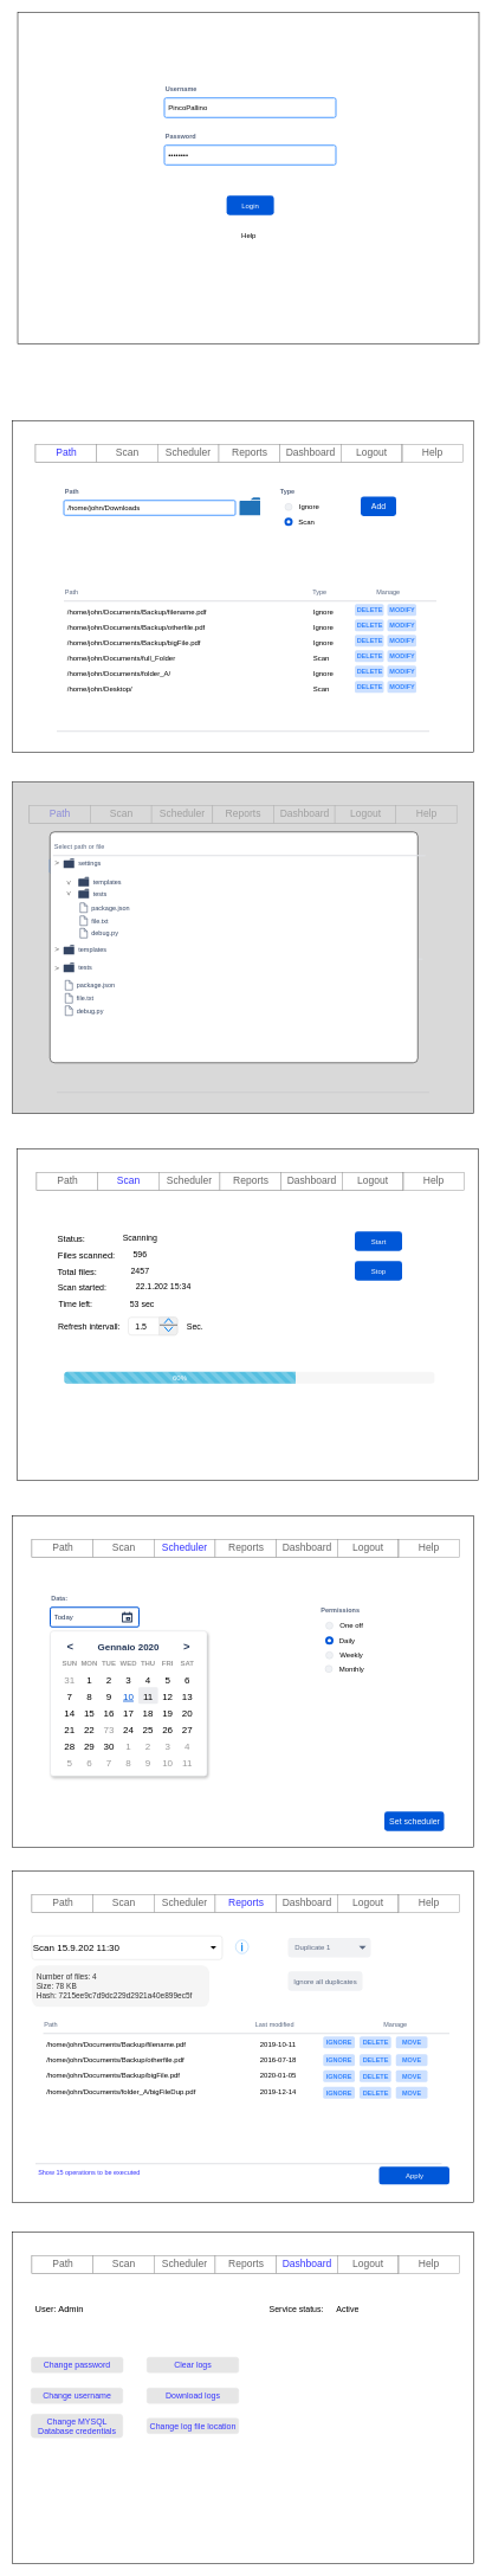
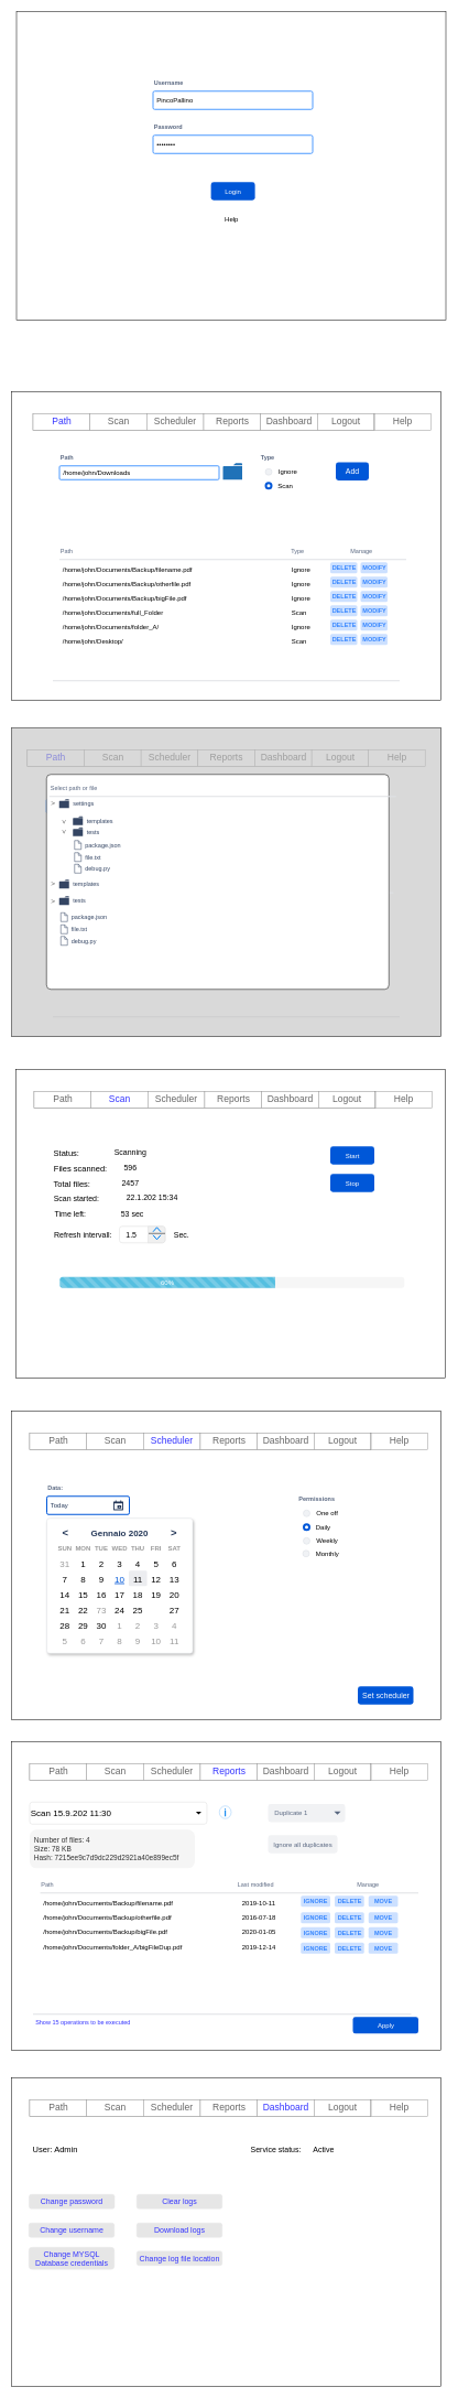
- <mxCell id="181" value="26" style="strokeColor=none;fillColor=none;fontColor=#000000;fontSize=16" parent="144" vertex="1"><mxGeometry x="182.188" y="151.2" width="33.125" height="28" as="geometry" /></mxCell>
